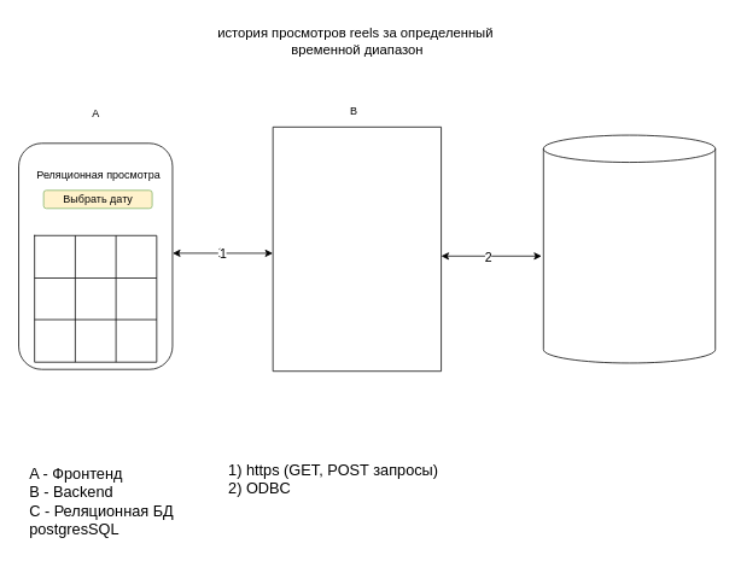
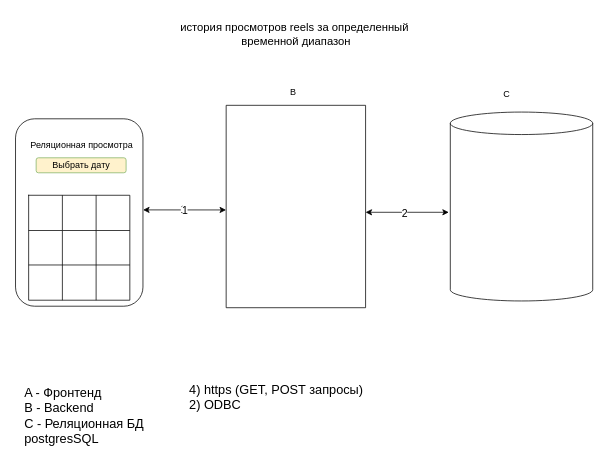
- <mxCell id="6" value="A" style="text;html=1;align=center;verticalAlign=middle;resizable=0;points=[];autosize=1;strokeColor=none;fillColor=none;" parent="1" vertex="1"><mxGeometry x="90" y="110" width="30" height="30" as="geometry" /></mxCell>
+ <mxCell id="8" value="C" style="text;html=1;align=center;verticalAlign=middle;resizable=0;points=[];autosize=1;strokeColor=none;fillColor=none;" parent="1" vertex="1"><mxGeometry x="660" y="110" width="30" height="30" as="geometry" /></mxCell>
- <mxCell id="15" value="&lt;font style=&quot;font-size: 17px;&quot;&gt;1)&amp;nbsp;&lt;span style=&quot;text-align: center;&quot;&gt;https (GET, POST запросы)&lt;/span&gt;&lt;/font&gt;&lt;div style=&quot;font-size: 17px;&quot;&gt;&lt;span style=&quot;text-align: center;&quot;&gt;&lt;font style=&quot;font-size: 17px;&quot;&gt;2) ODBC&lt;/font&gt;&lt;/span&gt;&lt;/div&gt;" style="text;html=1;align=left;verticalAlign=middle;resizable=0;points=[];autosize=1;strokeColor=none;fillColor=none;" parent="1" vertex="1"><mxGeometry x="250" y="505" width="260" height="50" as="geometry" /></mxCell>
+ <mxCell id="15" value="&lt;font style=&quot;font-size: 17px;&quot;&gt;4)&amp;nbsp;&lt;span style=&quot;text-align: center;&quot;&gt;https (GET, POST запросы)&lt;/span&gt;&lt;/font&gt;&lt;div style=&quot;font-size: 17px;&quot;&gt;&lt;span style=&quot;text-align: center;&quot;&gt;&lt;font style=&quot;font-size: 17px;&quot;&gt;2) ODBC&lt;/font&gt;&lt;/span&gt;&lt;/div&gt;" style="text;html=1;align=left;verticalAlign=middle;resizable=0;points=[];autosize=1;strokeColor=none;fillColor=none;" parent="1" vertex="1"><mxGeometry x="250" y="505" width="260" height="50" as="geometry" /></mxCell>
